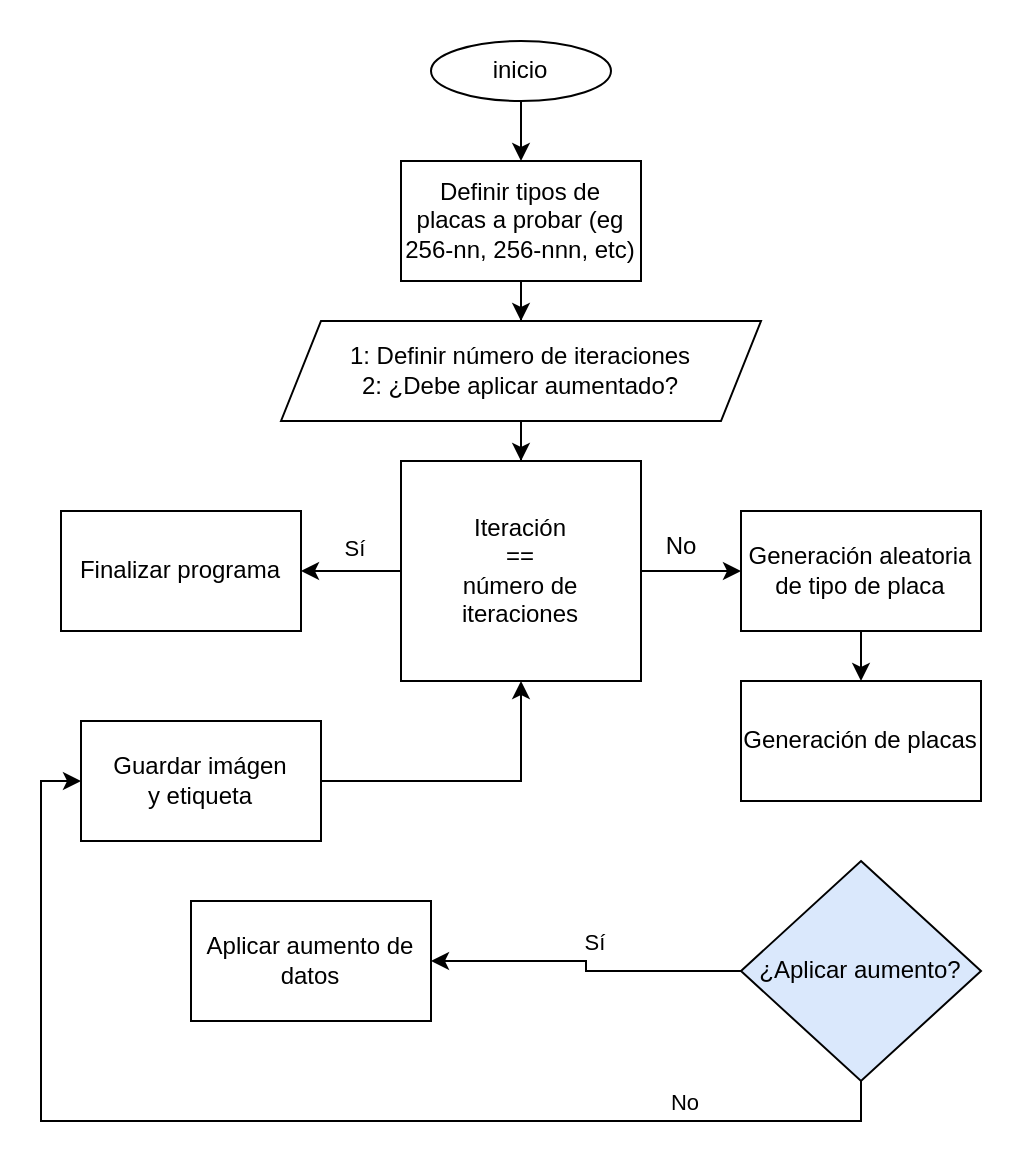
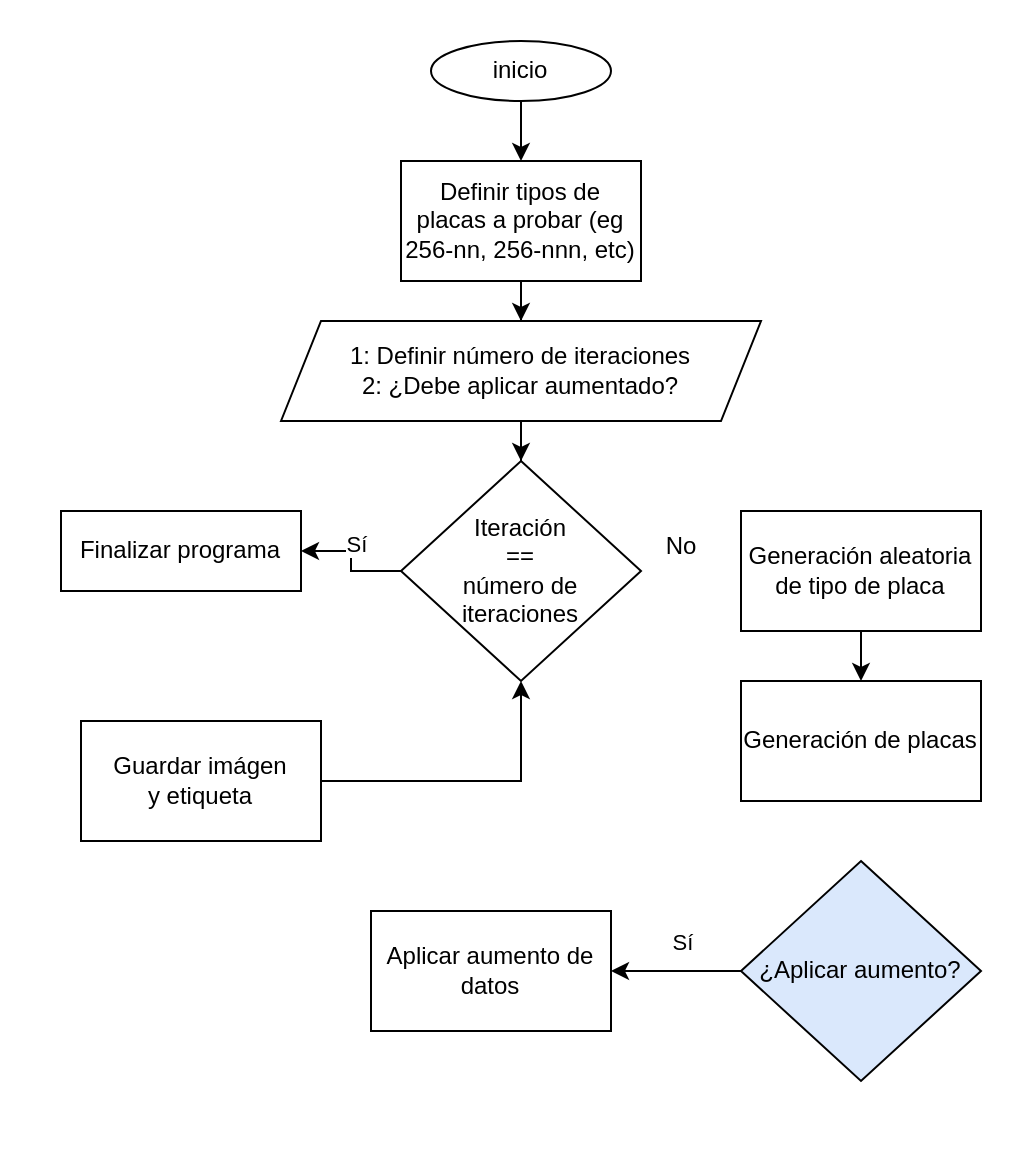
- <mxCell id="18" value="Finalizar programa" style="rounded=0;whiteSpace=wrap;html=1;" vertex="1" parent="1"><mxGeometry x="30" y="255" width="120" height="60" as="geometry" /></mxCell>
+ <mxCell id="18" value="Finalizar programa" style="rounded=0;whiteSpace=wrap;html=1;" vertex="1" parent="1"><mxGeometry x="30" y="255" width="120" height="40" as="geometry" /></mxCell>
- <mxCell id="5" value="Iteración&lt;div&gt;&amp;nbsp;==&amp;nbsp;&lt;br&gt;número de iteraciones&lt;/div&gt;" style="whiteSpace=wrap;html=1;rounded=0;" vertex="1" parent="1"><mxGeometry x="200" y="230" width="120" height="110" as="geometry" /></mxCell>
+ <mxCell id="5" value="Iteración&lt;div&gt;&amp;nbsp;==&amp;nbsp;&lt;br&gt;número de iteraciones&lt;/div&gt;" style="rhombus;whiteSpace=wrap;html=1;" vertex="1" parent="1"><mxGeometry x="200" y="230" width="120" height="110" as="geometry" /></mxCell>
- <mxCell id="2" style="edgeStyle=orthogonalEdgeStyle;rounded=0;orthogonalLoop=1;jettySize=auto;html=1;entryX=0;entryY=0.5;entryDx=0;entryDy=0;" edge="1" parent="1" source="5" target="13"><mxGeometry relative="1" as="geometry" /></mxCell>
- <mxCell id="24" value="Aplicar aumento de datos" style="rounded=0;whiteSpace=wrap;html=1;" vertex="1" parent="1"><mxGeometry x="95" y="450" width="120" height="60" as="geometry" /></mxCell>
+ <mxCell id="24" value="Aplicar aumento de datos" style="rounded=0;whiteSpace=wrap;html=1;" vertex="1" parent="1"><mxGeometry x="185" y="455" width="120" height="60" as="geometry" /></mxCell>
- <mxCell id="21" style="edgeStyle=orthogonalEdgeStyle;rounded=0;orthogonalLoop=1;jettySize=auto;html=1;entryX=0;entryY=0.5;entryDx=0;entryDy=0;exitX=0.5;exitY=1;exitDx=0;exitDy=0;" edge="1" parent="1" source="23" target="17"><mxGeometry relative="1" as="geometry"><mxPoint x="410" y="560" as="sourcePoint" /><mxPoint x="20" y="470" as="targetPoint" /><Array as="points"><mxPoint x="430" y="560" /><mxPoint x="20" y="560" /><mxPoint x="20" y="390" /></Array></mxGeometry></mxCell>
- <mxCell id="22" value="No" style="edgeLabel;html=1;align=center;verticalAlign=middle;resizable=0;points=[];" vertex="1" connectable="0" parent="21"><mxGeometry x="-0.664" y="-1" relative="1" as="geometry"><mxPoint x="-5" y="-9" as="offset" /></mxGeometry></mxCell>
